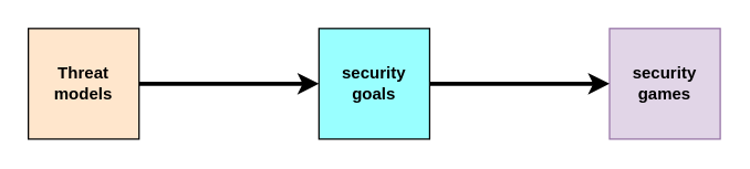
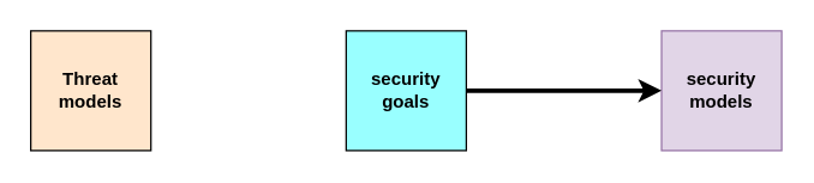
- <mxCell id="2" style="edgeStyle=orthogonalEdgeStyle;rounded=0;orthogonalLoop=1;jettySize=auto;html=1;exitX=1;exitY=0.5;exitDx=0;exitDy=0;entryX=0;entryY=0.5;entryDx=0;entryDy=0;strokeWidth=3;" edge="1" parent="1" source="3" target="6"><mxGeometry relative="1" as="geometry" /></mxCell>
- <mxCell id="4" value="security games" style="whiteSpace=wrap;html=1;aspect=fixed;fillColor=#e1d5e7;strokeColor=#9673a6;fontStyle=1" vertex="1" parent="1"><mxGeometry x="440" y="20" width="80" height="80" as="geometry" /></mxCell>
+ <mxCell id="4" value="security models" style="whiteSpace=wrap;html=1;aspect=fixed;fillColor=#e1d5e7;strokeColor=#9673a6;fontStyle=1" vertex="1" parent="1"><mxGeometry x="440" y="20" width="80" height="80" as="geometry" /></mxCell>
